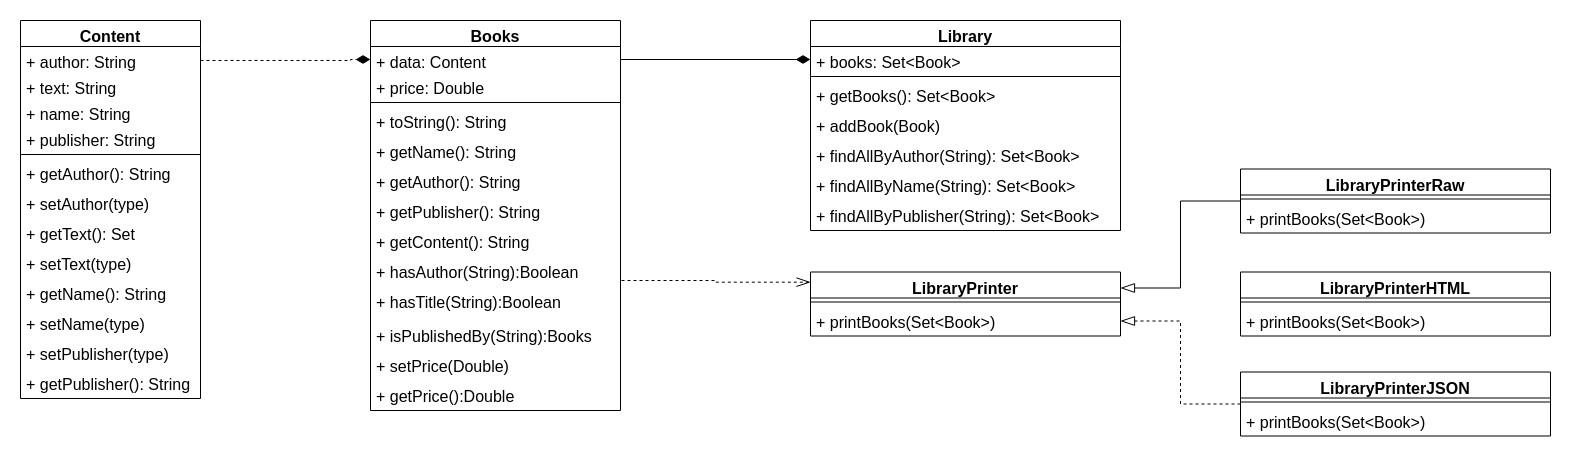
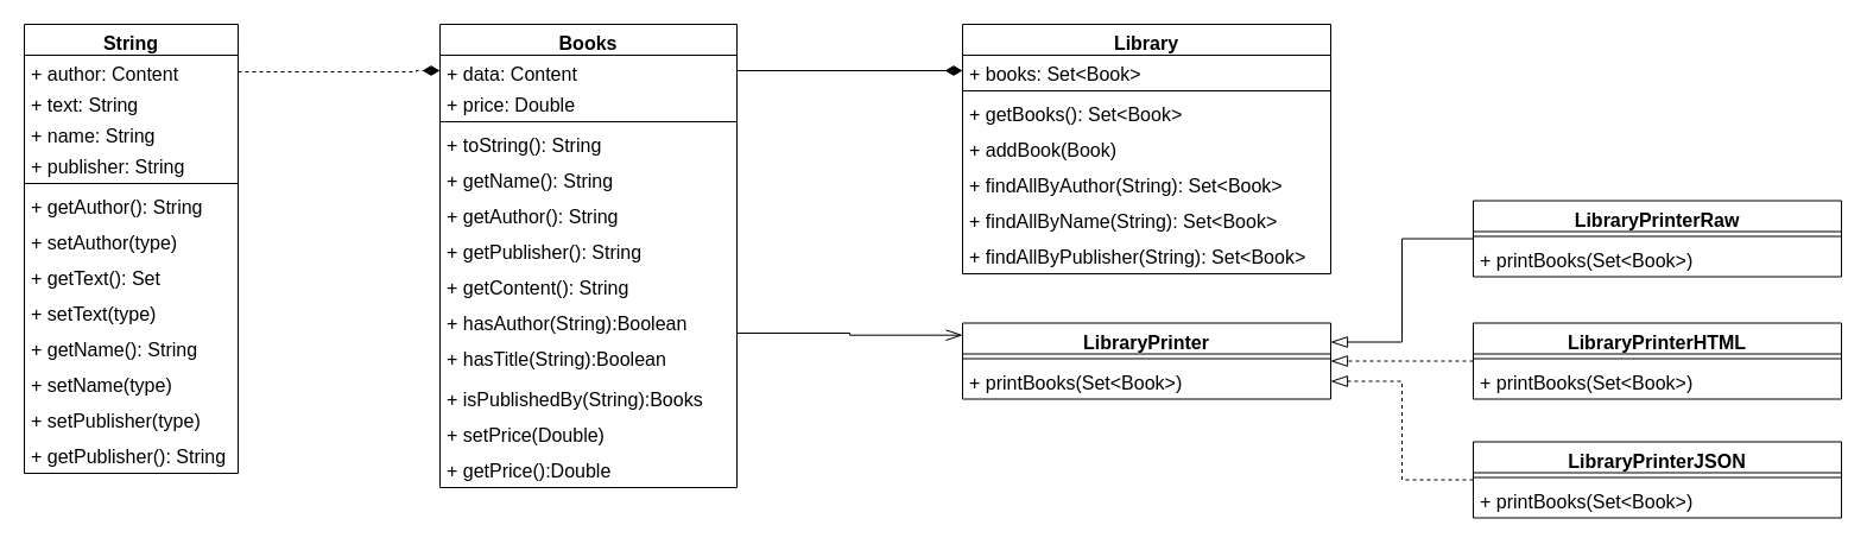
- <mxCell id="2" value="Content" style="swimlane;fontStyle=1;align=center;verticalAlign=top;childLayout=stackLayout;horizontal=1;startSize=26;horizontalStack=0;resizeParent=1;resizeParentMax=0;resizeLast=0;collapsible=1;marginBottom=0;whiteSpace=wrap;html=1;fontSize=16;" vertex="1" parent="1"><mxGeometry x="20" y="20" width="180" height="378" as="geometry" /></mxCell>
+ <mxCell id="2" value="String" style="swimlane;fontStyle=1;align=center;verticalAlign=top;childLayout=stackLayout;horizontal=1;startSize=26;horizontalStack=0;resizeParent=1;resizeParentMax=0;resizeLast=0;collapsible=1;marginBottom=0;whiteSpace=wrap;html=1;fontSize=16;" vertex="1" parent="1"><mxGeometry x="20" y="20" width="180" height="378" as="geometry" /></mxCell>
- <mxCell id="3" value="+ author: String" style="text;strokeColor=none;fillColor=none;align=left;verticalAlign=top;spacingLeft=4;spacingRight=4;overflow=hidden;rotatable=0;points=[[0,0.5],[1,0.5]];portConstraint=eastwest;whiteSpace=wrap;html=1;fontSize=16;" vertex="1" parent="2"><mxGeometry y="26" width="180" height="26" as="geometry" /></mxCell>
+ <mxCell id="3" value="+ author: Content" style="text;strokeColor=none;fillColor=none;align=left;verticalAlign=top;spacingLeft=4;spacingRight=4;overflow=hidden;rotatable=0;points=[[0,0.5],[1,0.5]];portConstraint=eastwest;whiteSpace=wrap;html=1;fontSize=16;" vertex="1" parent="2"><mxGeometry y="26" width="180" height="26" as="geometry" /></mxCell>
- <mxCell id="55" style="edgeStyle=orthogonalEdgeStyle;rounded=0;orthogonalLoop=1;jettySize=auto;html=1;exitX=1;exitY=0.5;exitDx=0;exitDy=0;entryX=0;entryY=0.159;entryDx=0;entryDy=0;entryPerimeter=0;endArrow=openThin;endFill=0;dashed=1;endSize=12;" edge="1" parent="1" source="26" target="38"><mxGeometry relative="1" as="geometry"><Array as="points"><mxPoint x="620" y="280" /><mxPoint x="715" y="280" /><mxPoint x="715" y="282" /></Array></mxGeometry></mxCell>
+ <mxCell id="55" style="edgeStyle=orthogonalEdgeStyle;rounded=0;orthogonalLoop=1;jettySize=auto;html=1;exitX=1;exitY=0.5;exitDx=0;exitDy=0;entryX=0;entryY=0.159;entryDx=0;entryDy=0;entryPerimeter=0;endArrow=openThin;endFill=0;dashed=0;endSize=12;" edge="1" parent="1" source="26" target="38"><mxGeometry relative="1" as="geometry"><Array as="points"><mxPoint x="620" y="280" /><mxPoint x="715" y="280" /><mxPoint x="715" y="282" /></Array></mxGeometry></mxCell>
+ <mxCell id="49" style="edgeStyle=orthogonalEdgeStyle;rounded=0;orthogonalLoop=1;jettySize=auto;html=1;entryX=1;entryY=0.5;entryDx=0;entryDy=0;endArrow=blockThin;endFill=0;endSize=12;dashed=1;" edge="1" parent="1" source="50" target="38"><mxGeometry relative="1" as="geometry" /></mxCell>
